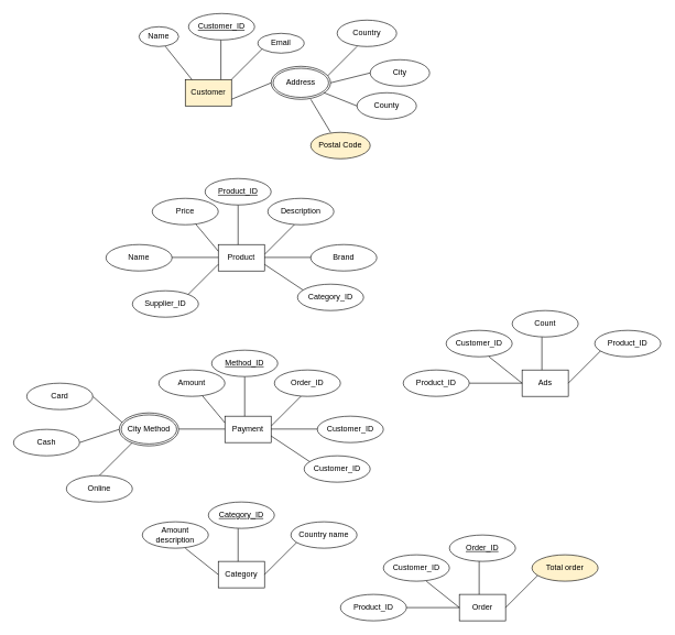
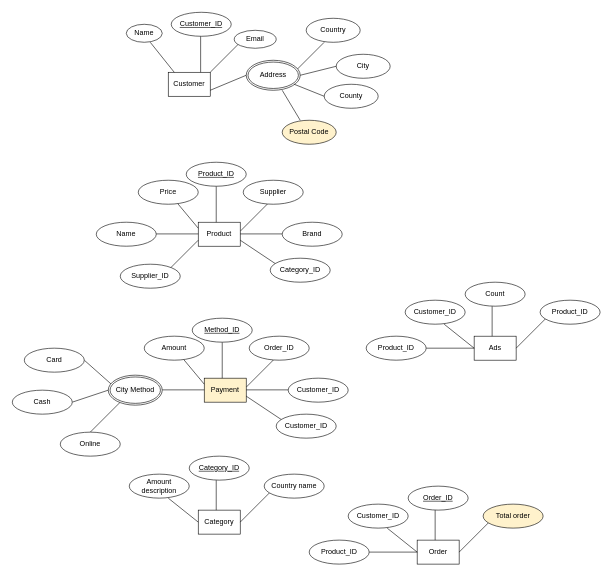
- <mxCell id="2" value="Customer" style="rounded=0;whiteSpace=wrap;html=1;fillColor=#fff2cc;" vertex="1" parent="1"><mxGeometry x="280" y="120" width="70" height="40" as="geometry" /></mxCell>
+ <mxCell id="2" value="Customer" style="rounded=0;whiteSpace=wrap;html=1;" vertex="1" parent="1"><mxGeometry x="280" y="120" width="70" height="40" as="geometry" /></mxCell>
- <mxCell id="30" value="Description" style="ellipse;whiteSpace=wrap;html=1;" vertex="1" parent="1"><mxGeometry x="405" y="300" width="100" height="40" as="geometry" /></mxCell>
+ <mxCell id="30" value="Supplier" style="ellipse;whiteSpace=wrap;html=1;" vertex="1" parent="1"><mxGeometry x="405" y="300" width="100" height="40" as="geometry" /></mxCell>
- <mxCell id="38" value="Payment" style="rounded=0;whiteSpace=wrap;html=1;" vertex="1" parent="1"><mxGeometry x="340" y="630" width="70" height="40" as="geometry" /></mxCell>
+ <mxCell id="38" value="Payment" style="rounded=0;whiteSpace=wrap;html=1;fillColor=#fff2cc;" vertex="1" parent="1"><mxGeometry x="340" y="630" width="70" height="40" as="geometry" /></mxCell>
